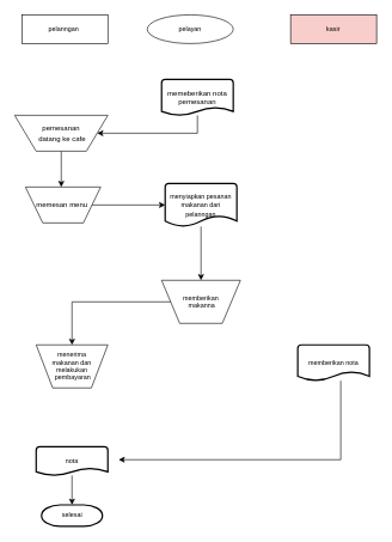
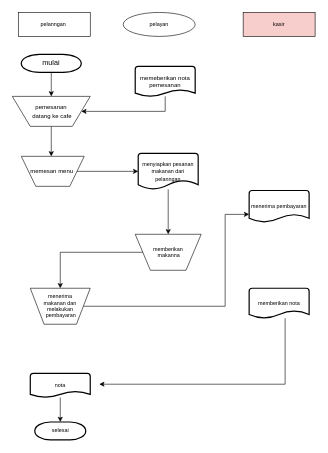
+ <mxCell id="3" value="mulai" style="strokeWidth=2;html=1;shape=mxgraph.flowchart.terminator;whiteSpace=wrap;" vertex="1" parent="1"><mxGeometry x="35" y="90" width="100" height="30" as="geometry" /></mxCell>
+ <mxCell id="2" style="edgeStyle=orthogonalEdgeStyle;rounded=0;orthogonalLoop=1;jettySize=auto;html=1;exitX=0.5;exitY=1;exitDx=0;exitDy=0;exitPerimeter=0;entryX=0.5;entryY=0;entryDx=0;entryDy=0;fontSize=10;" edge="1" parent="1" source="3" target="5"><mxGeometry relative="1" as="geometry" /></mxCell>
+ <mxCell id="19" value="menerima pembayaran" style="strokeWidth=2;html=1;shape=mxgraph.flowchart.document2;whiteSpace=wrap;size=0.25;fontSize=9;" vertex="1" parent="1"><mxGeometry x="415" y="317" width="100" height="53" as="geometry" /></mxCell>
+ <mxCell id="14" style="edgeStyle=orthogonalEdgeStyle;rounded=0;orthogonalLoop=1;jettySize=auto;html=1;exitX=1;exitY=0.5;exitDx=0;exitDy=0;entryX=0;entryY=0.75;entryDx=0;entryDy=0;entryPerimeter=0;fontSize=9;" edge="1" parent="1" source="15" target="19"><mxGeometry relative="1" as="geometry"><Array as="points"><mxPoint x="375" y="510" /><mxPoint x="375" y="356" /></Array></mxGeometry></mxCell>
